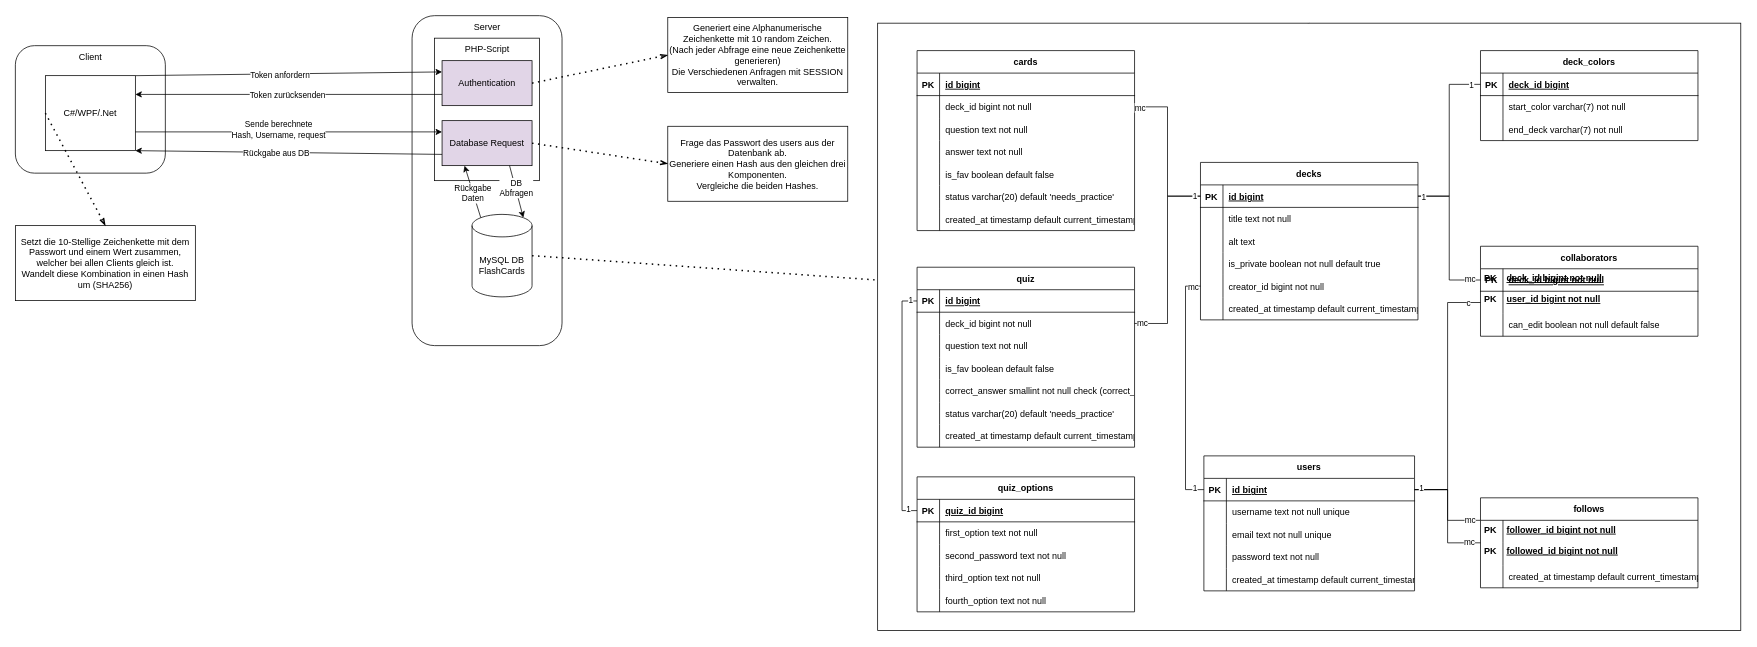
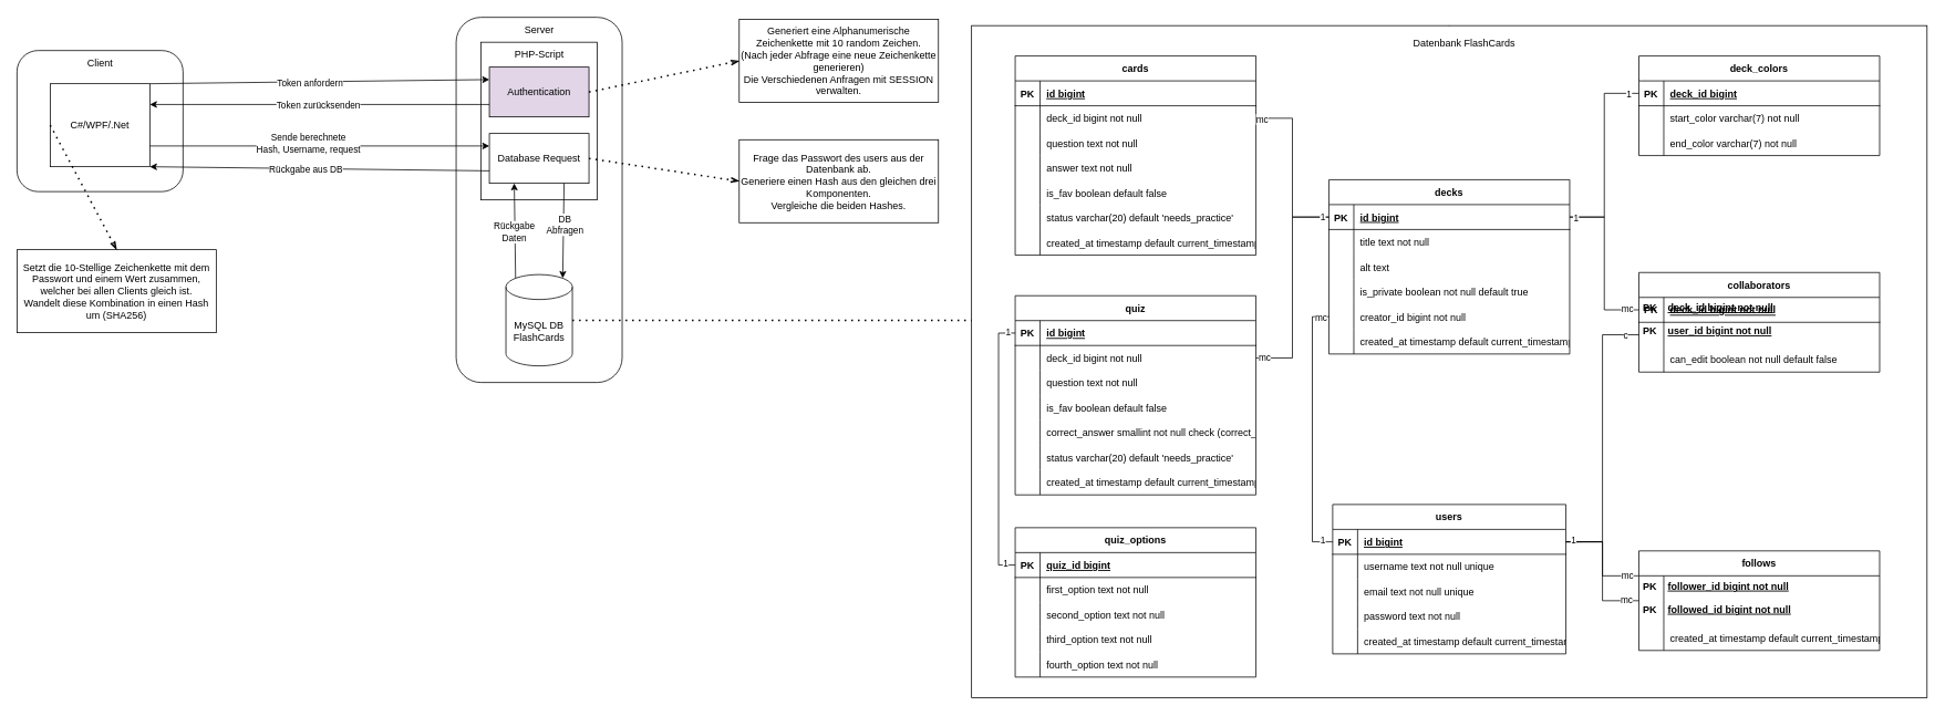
+ <mxCell id="188" value="Datenbank FlashCards" style="text;html=1;align=center;verticalAlign=middle;resizable=0;points=[];autosize=1;strokeColor=none;fillColor=none;" parent="26" vertex="1"><mxGeometry x="529.089" y="16.59" width="150" height="30" as="geometry" /></mxCell>
- <mxCell id="96" value="end_deck varchar(7) not null" style="shape=partialRectangle;overflow=hidden;connectable=0;fillColor=none;align=left;strokeColor=inherit;top=0;left=0;bottom=0;right=0;spacingLeft=6;" parent="94" vertex="1"><mxGeometry x="30" width="260.016" height="30" as="geometry"><mxRectangle width="260.016" height="30" as="alternateBounds" /></mxGeometry></mxCell>
+ <mxCell id="96" value="end_color varchar(7) not null" style="shape=partialRectangle;overflow=hidden;connectable=0;fillColor=none;align=left;strokeColor=inherit;top=0;left=0;bottom=0;right=0;spacingLeft=6;" parent="94" vertex="1"><mxGeometry x="30" width="260.016" height="30" as="geometry"><mxRectangle width="260.016" height="30" as="alternateBounds" /></mxGeometry></mxCell>
- <mxCell id="6" value="Database Request" style="rounded=0;whiteSpace=wrap;html=1;fillColor=#e1d5e7;" parent="1" vertex="1"><mxGeometry x="589" y="160" width="120" height="60" as="geometry" /></mxCell>
+ <mxCell id="6" value="Database Request" style="rounded=0;whiteSpace=wrap;html=1;" parent="1" vertex="1"><mxGeometry x="589" y="160" width="120" height="60" as="geometry" /></mxCell>
- <mxCell id="3" value="MySQL DB&lt;div&gt;FlashCards&lt;/div&gt;" style="shape=cylinder3;whiteSpace=wrap;html=1;boundedLbl=1;backgroundOutline=1;size=15;" parent="1" vertex="1"><mxGeometry x="629" y="285" width="80" height="110" as="geometry" /></mxCell>
+ <mxCell id="3" value="MySQL DB&lt;div&gt;FlashCards&lt;/div&gt;" style="shape=cylinder3;whiteSpace=wrap;html=1;boundedLbl=1;backgroundOutline=1;size=15;" parent="1" vertex="1"><mxGeometry x="609" y="330" width="80" height="110" as="geometry" /></mxCell>
- <mxCell id="106" value="second_password text not null" style="shape=partialRectangle;overflow=hidden;connectable=0;fillColor=none;align=left;strokeColor=inherit;top=0;left=0;bottom=0;right=0;spacingLeft=6;" parent="104" vertex="1"><mxGeometry x="30" width="260.016" height="30" as="geometry"><mxRectangle width="260.016" height="30" as="alternateBounds" /></mxGeometry></mxCell>
+ <mxCell id="106" value="second_option text not null" style="shape=partialRectangle;overflow=hidden;connectable=0;fillColor=none;align=left;strokeColor=inherit;top=0;left=0;bottom=0;right=0;spacingLeft=6;" parent="104" vertex="1"><mxGeometry x="30" width="260.016" height="30" as="geometry"><mxRectangle width="260.016" height="30" as="alternateBounds" /></mxGeometry></mxCell>
